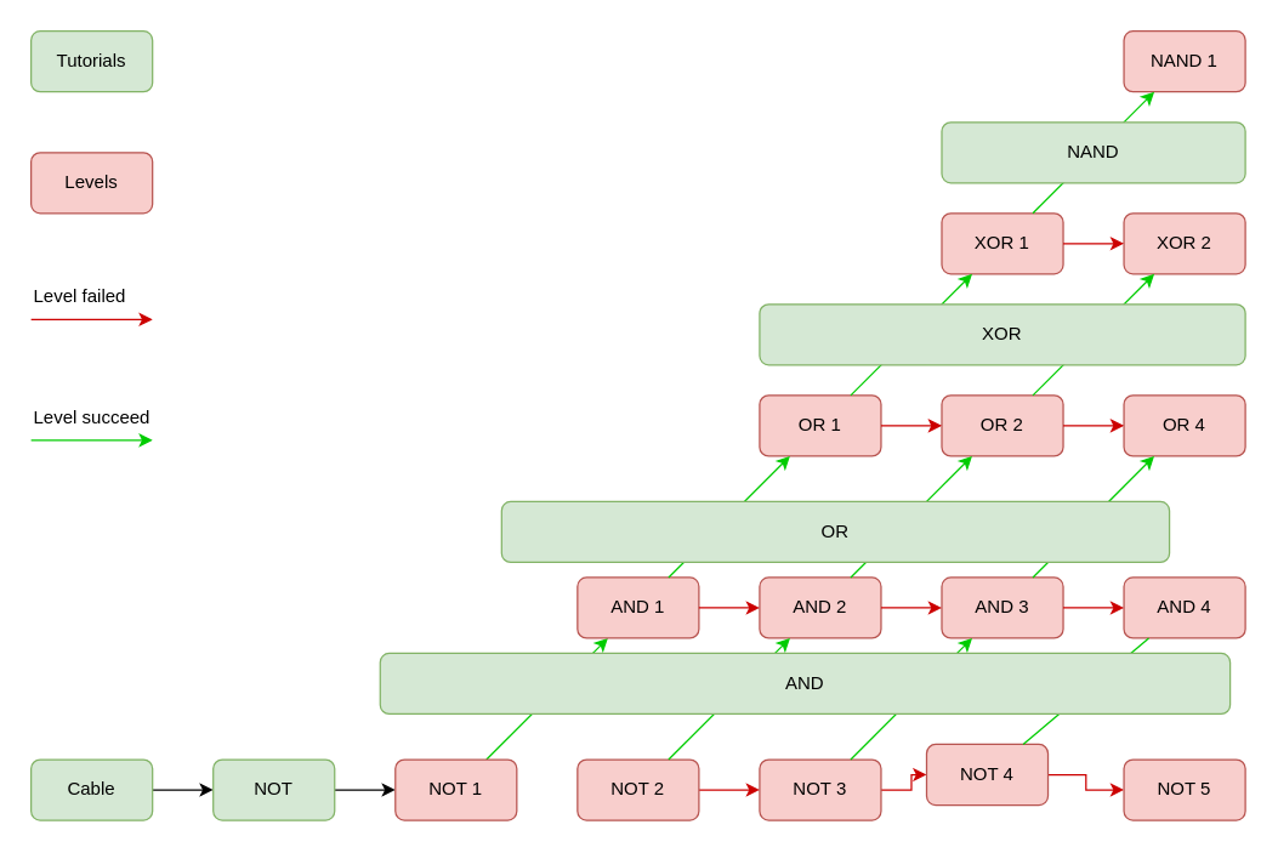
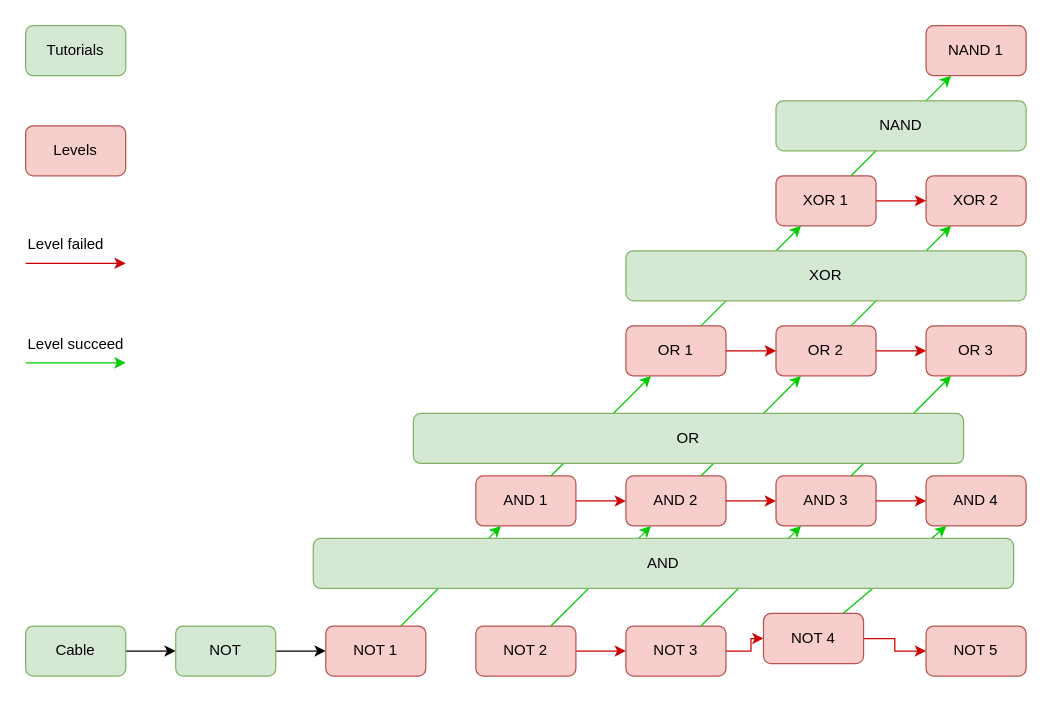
- <mxCell id="23" value="OR 4" style="rounded=1;whiteSpace=wrap;html=1;fillColor=#f8cecc;strokeColor=#b85450;" parent="1" vertex="1"><mxGeometry x="740" y="260" width="80" height="40" as="geometry" /></mxCell>
+ <mxCell id="23" value="OR 3" style="rounded=1;whiteSpace=wrap;html=1;fillColor=#f8cecc;strokeColor=#b85450;" parent="1" vertex="1"><mxGeometry x="740" y="260" width="80" height="40" as="geometry" /></mxCell>
- <mxCell id="29" style="rounded=0;orthogonalLoop=1;jettySize=auto;html=1;strokeColor=#00CC00;endArrow=none;" parent="1" source="15" target="20" edge="1"><mxGeometry relative="1" as="geometry"><mxPoint x="565" y="510" as="sourcePoint" /><mxPoint x="655" y="390" as="targetPoint" /></mxGeometry></mxCell>
+ <mxCell id="29" style="rounded=0;orthogonalLoop=1;jettySize=auto;html=1;strokeColor=#00CC00;" parent="1" source="15" target="20" edge="1"><mxGeometry relative="1" as="geometry"><mxPoint x="565" y="510" as="sourcePoint" /><mxPoint x="655" y="390" as="targetPoint" /></mxGeometry></mxCell>
